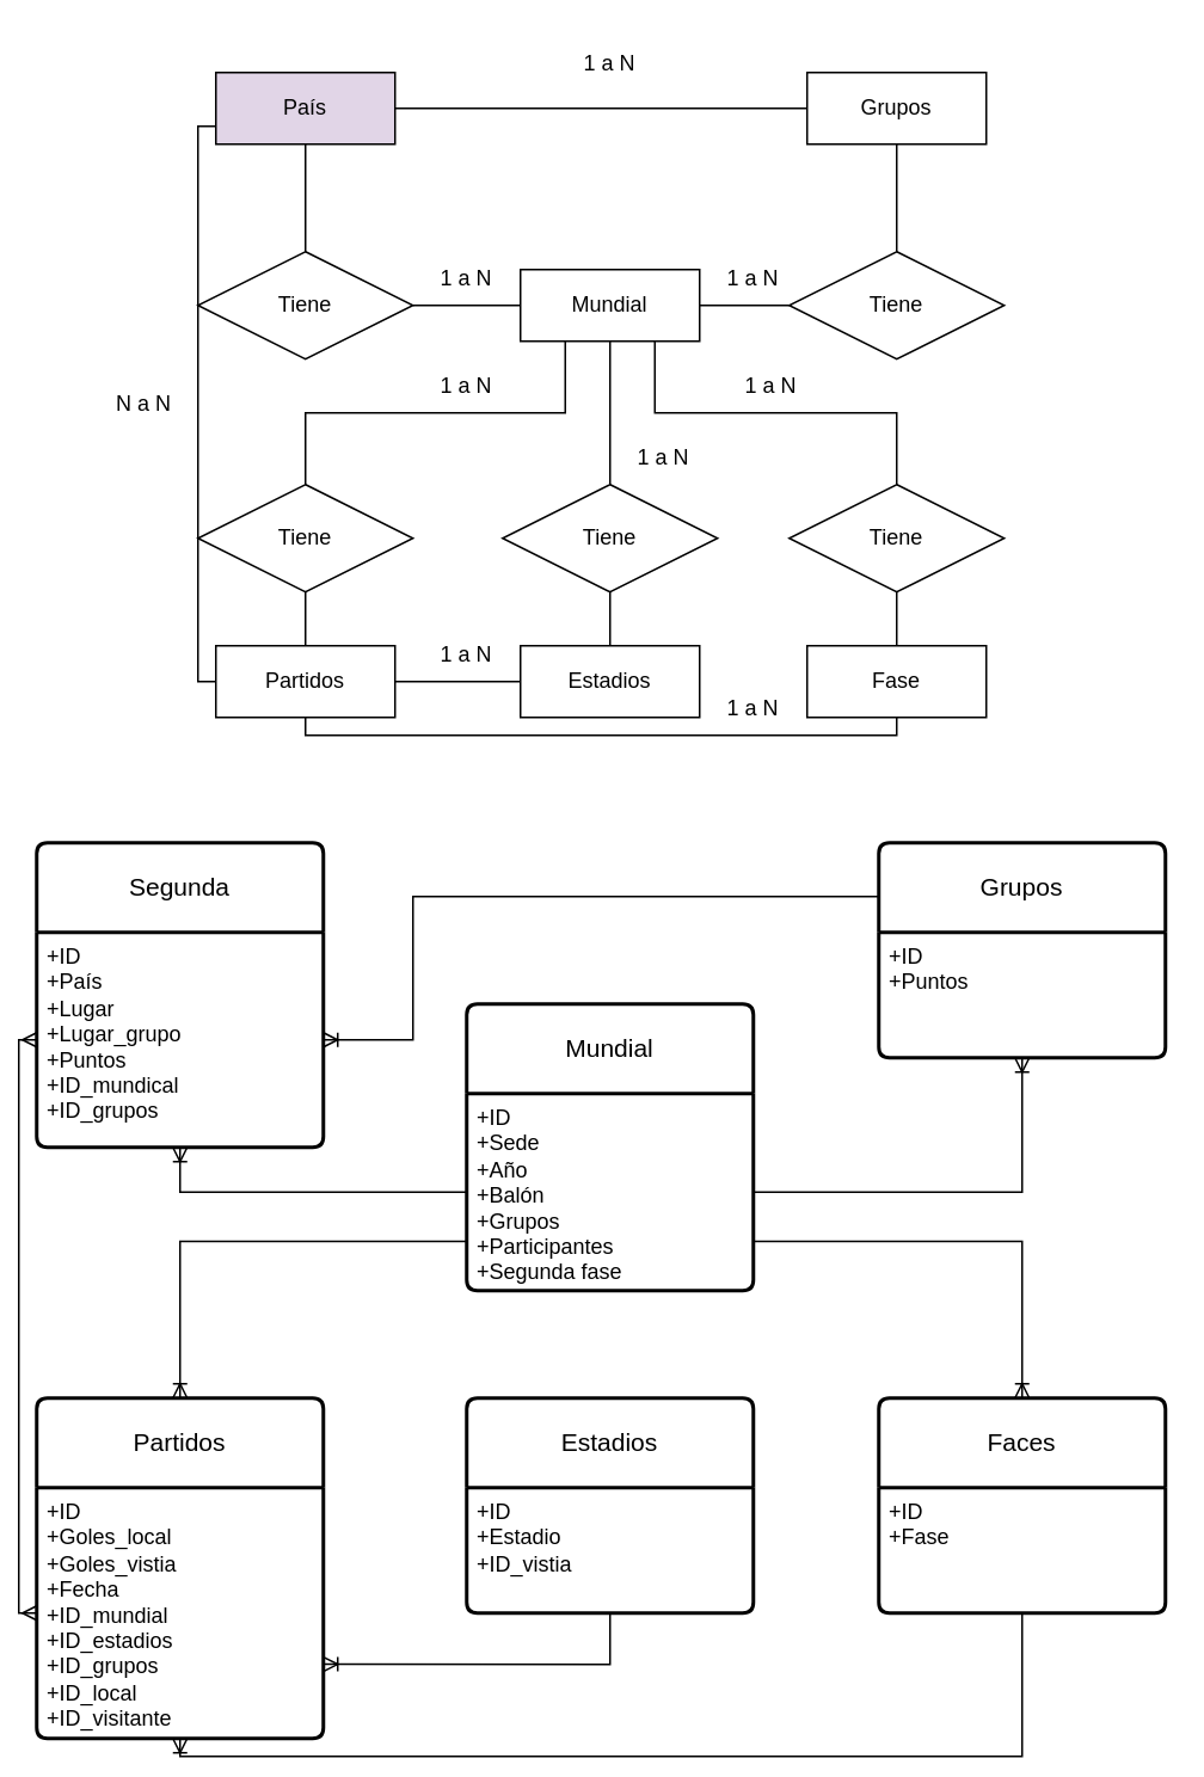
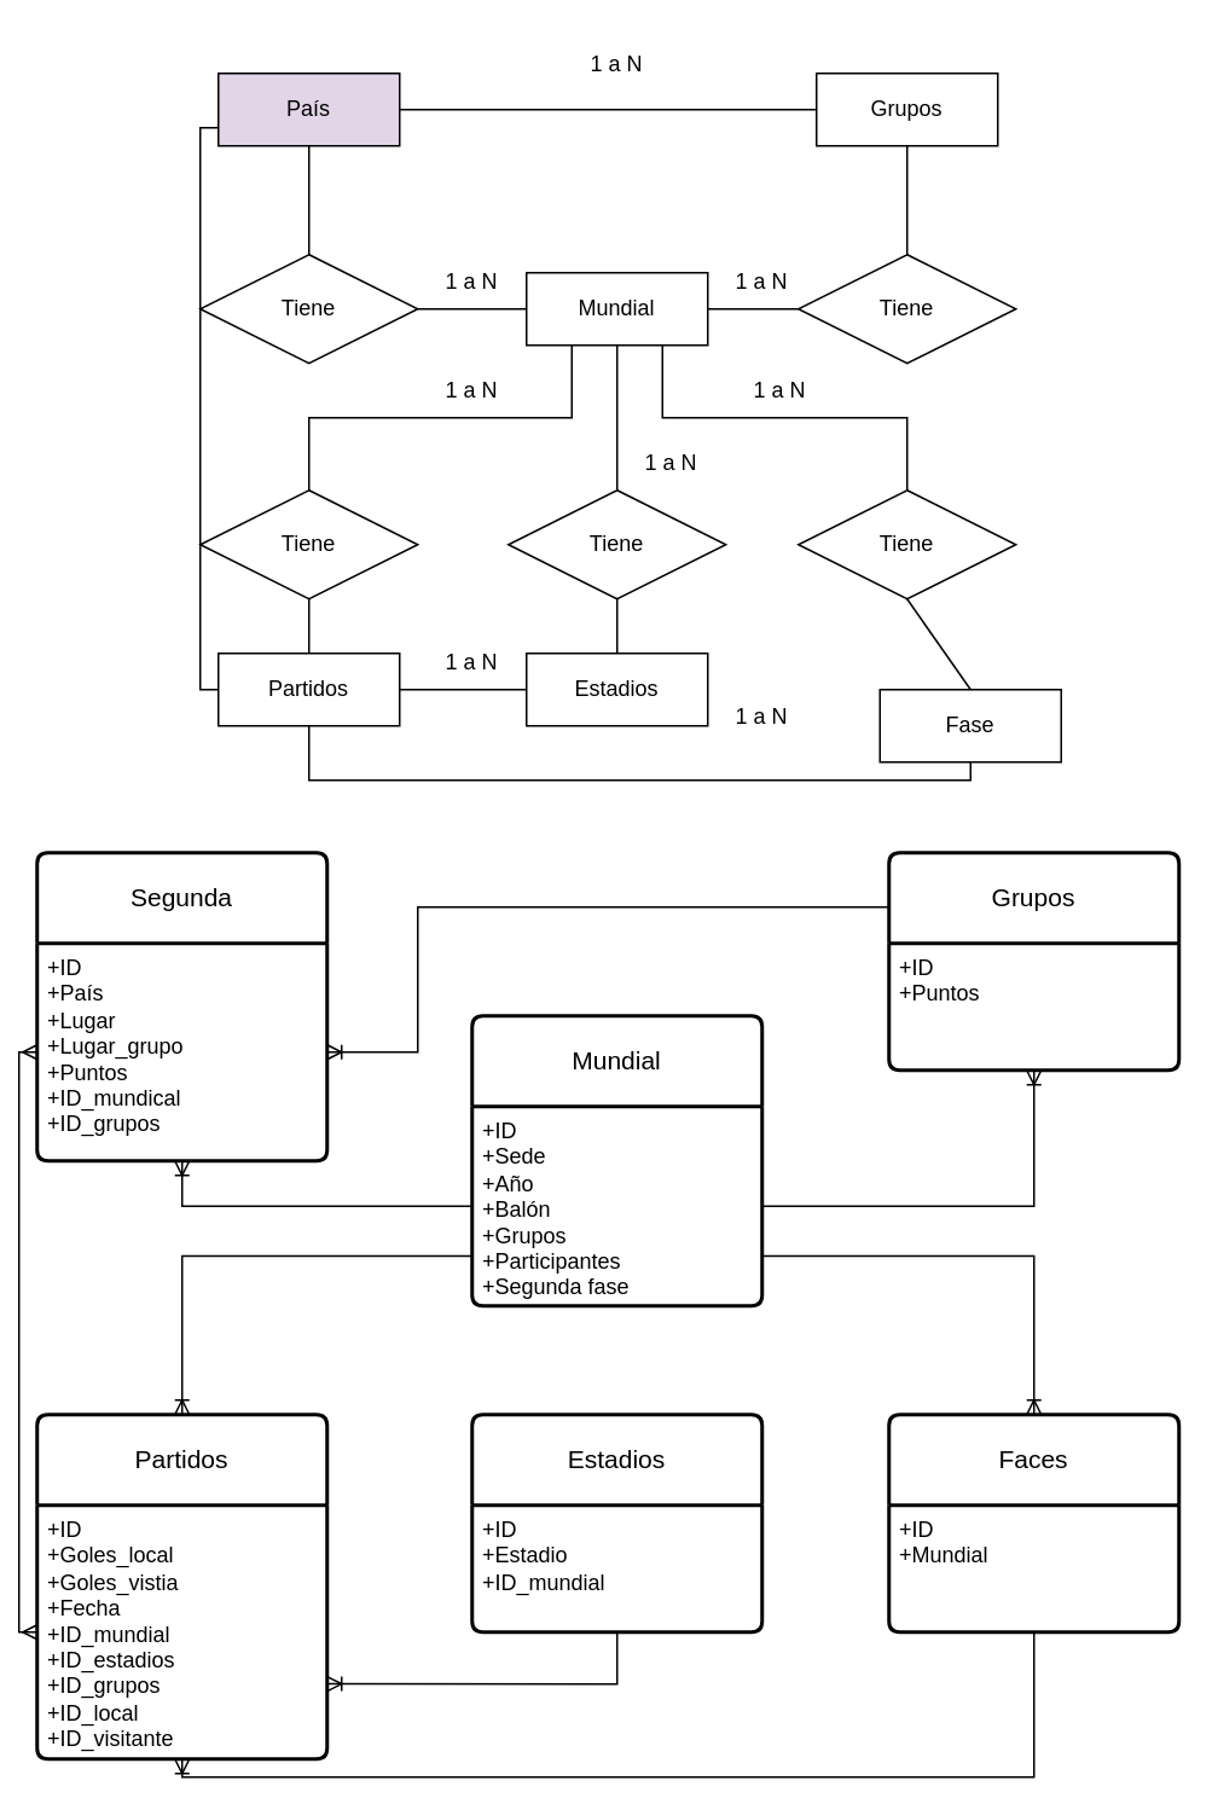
- <mxCell id="17" value="N a N" style="text;html=1;strokeColor=none;fillColor=none;align=center;verticalAlign=middle;whiteSpace=wrap;rounded=0;" vertex="1" parent="1"><mxGeometry x="50" y="210" width="60" height="30" as="geometry" /></mxCell>
- <mxCell id="23" value="Fase" style="whiteSpace=wrap;html=1;align=center;" vertex="1" parent="1"><mxGeometry x="450" y="360" width="100" height="40" as="geometry" /></mxCell>
+ <mxCell id="23" value="Fase" style="whiteSpace=wrap;html=1;align=center;" vertex="1" parent="1"><mxGeometry x="485" y="380" width="100" height="40" as="geometry" /></mxCell>
- <mxCell id="47" value="+ID&lt;br&gt;+Fase" style="align=left;strokeColor=none;fillColor=none;spacingLeft=4;fontSize=12;verticalAlign=top;resizable=0;rotatable=0;part=1;html=1;" vertex="1" parent="46"><mxGeometry y="50" width="160" height="70" as="geometry" /></mxCell>
+ <mxCell id="47" value="+ID&lt;br&gt;+Mundial" style="align=left;strokeColor=none;fillColor=none;spacingLeft=4;fontSize=12;verticalAlign=top;resizable=0;rotatable=0;part=1;html=1;" vertex="1" parent="46"><mxGeometry y="50" width="160" height="70" as="geometry" /></mxCell>
- <mxCell id="43" value="+ID&lt;br&gt;+Estadio&lt;br&gt;+ID_vistia" style="align=left;strokeColor=none;fillColor=none;spacingLeft=4;fontSize=12;verticalAlign=top;resizable=0;rotatable=0;part=1;html=1;" vertex="1" parent="42"><mxGeometry y="50" width="160" height="70" as="geometry" /></mxCell>
+ <mxCell id="43" value="+ID&lt;br&gt;+Estadio&lt;br&gt;+ID_mundial" style="align=left;strokeColor=none;fillColor=none;spacingLeft=4;fontSize=12;verticalAlign=top;resizable=0;rotatable=0;part=1;html=1;" vertex="1" parent="42"><mxGeometry y="50" width="160" height="70" as="geometry" /></mxCell>
